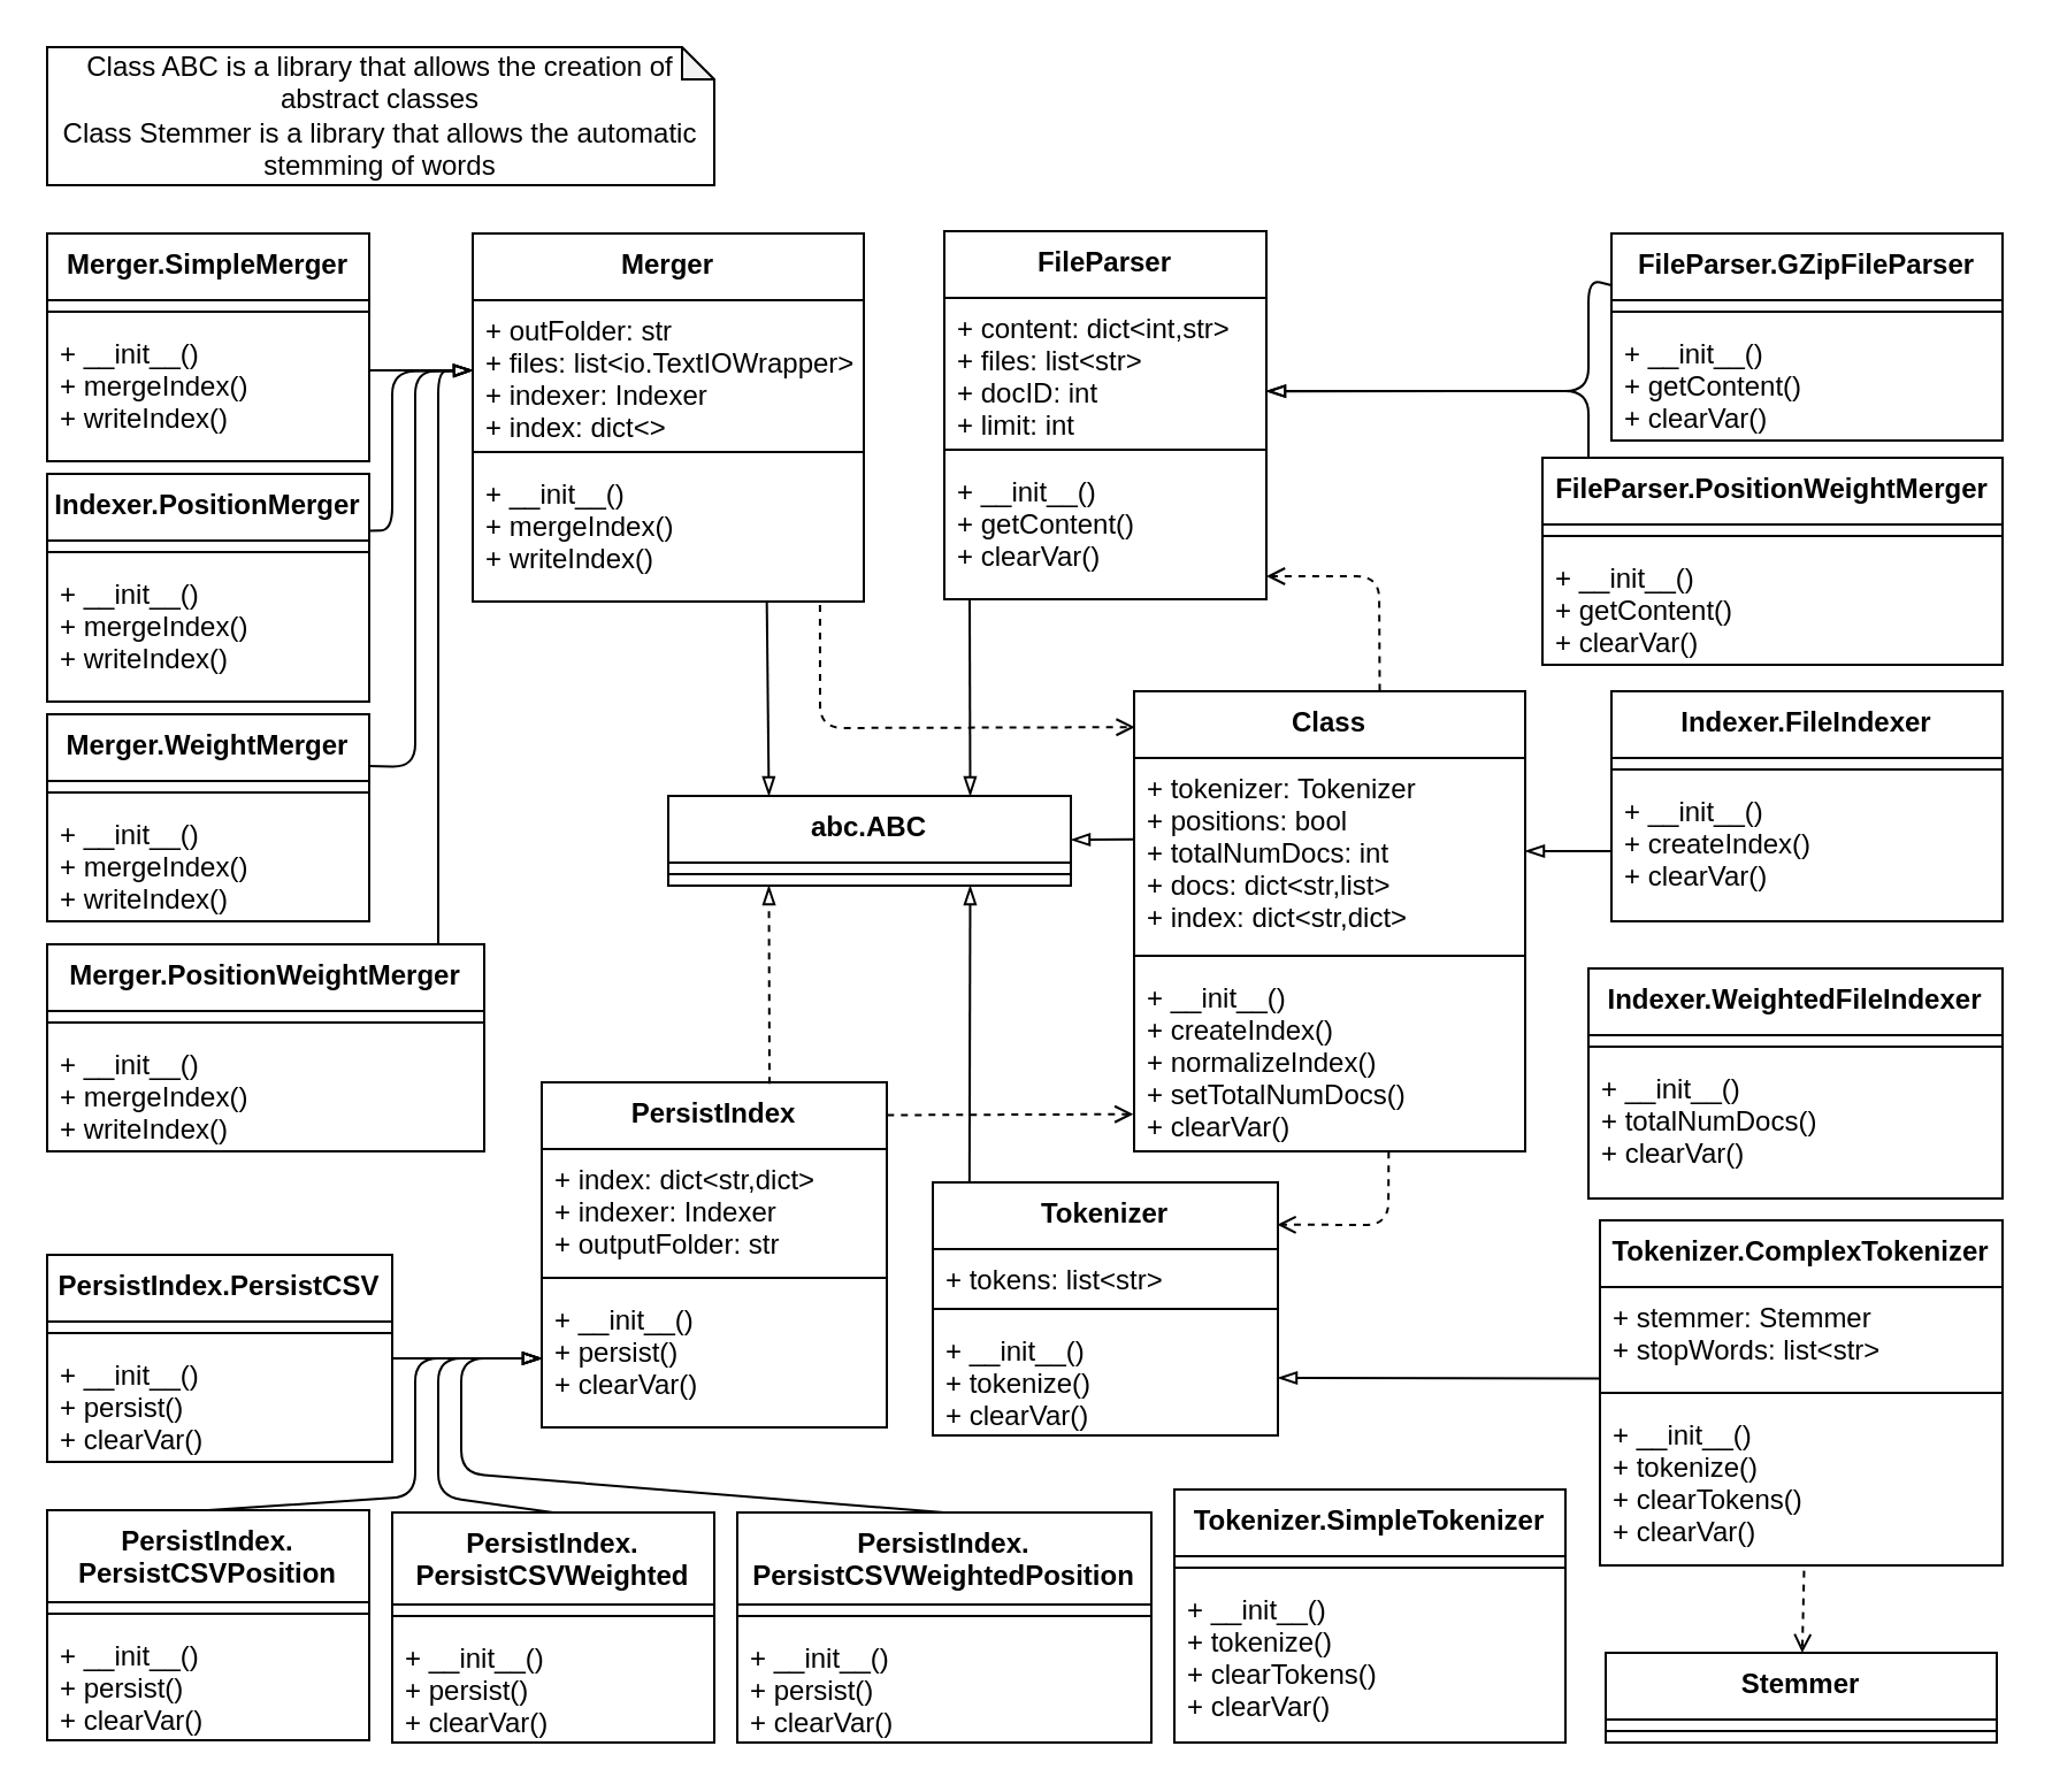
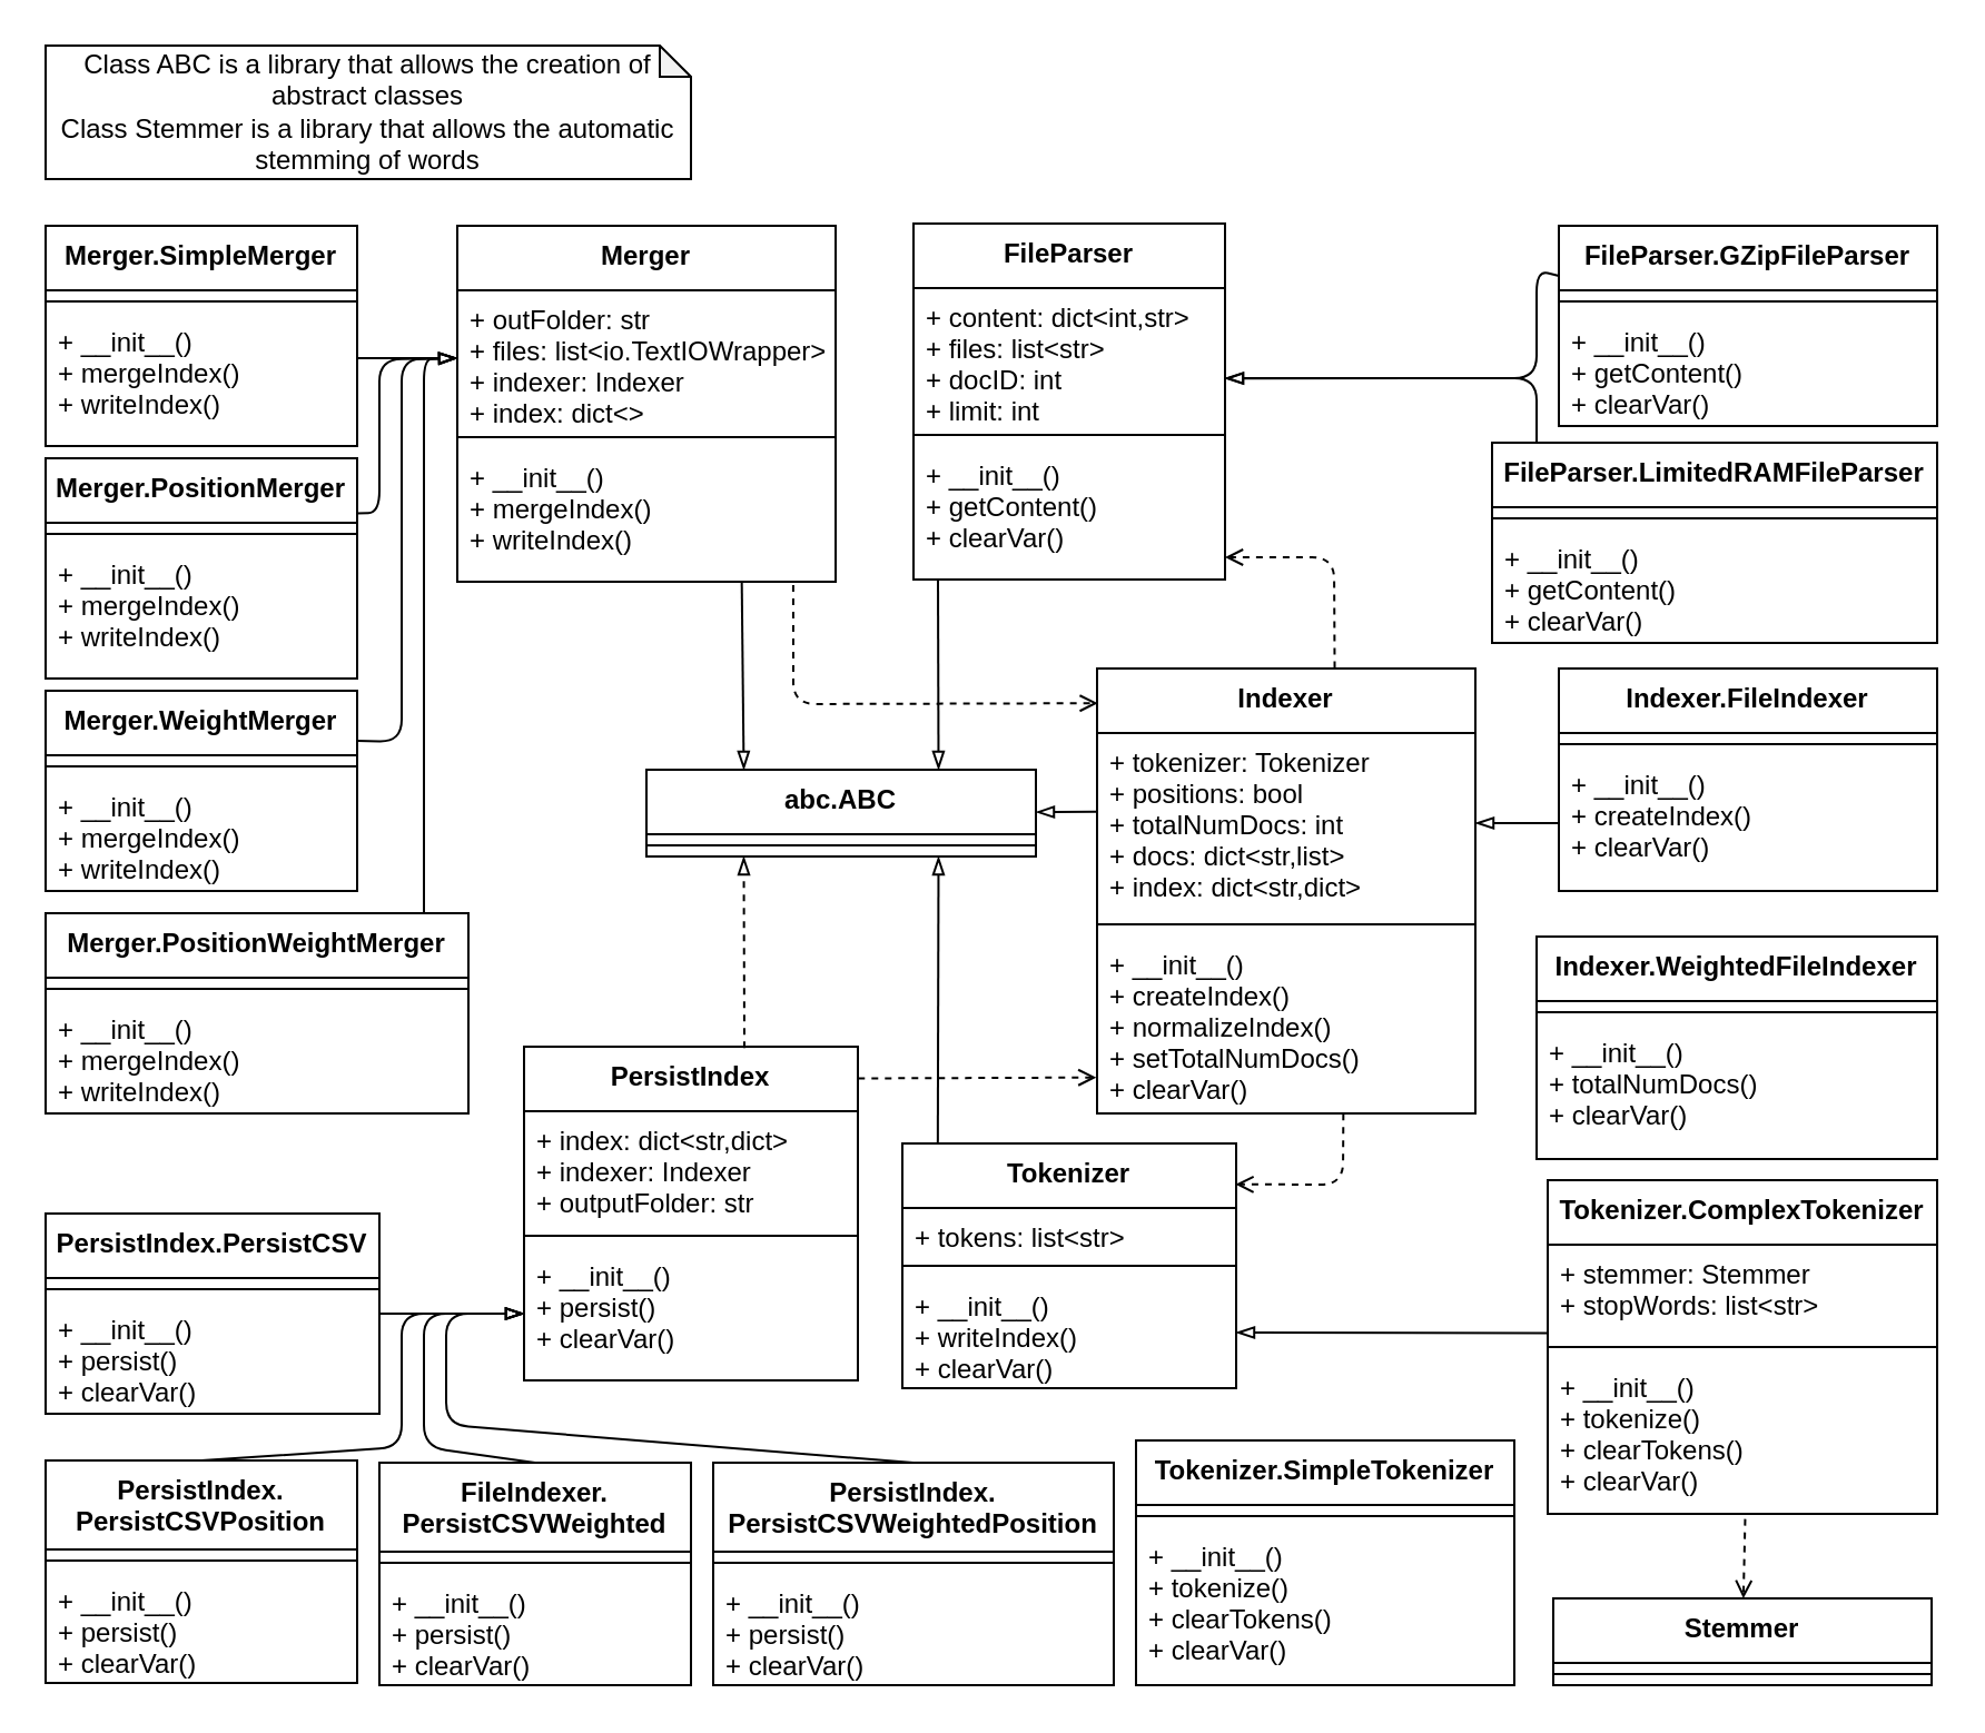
- <mxCell id="47" value="FileParser.PositionWeightMerger" style="swimlane;fontStyle=1;align=center;verticalAlign=top;childLayout=stackLayout;horizontal=1;startSize=29;horizontalStack=0;resizeParent=1;resizeParentMax=0;resizeLast=0;collapsible=1;marginBottom=0;" parent="1" vertex="1"><mxGeometry x="670" y="198.5" width="200" height="90" as="geometry" /></mxCell>
+ <mxCell id="47" value="FileParser.LimitedRAMFileParser" style="swimlane;fontStyle=1;align=center;verticalAlign=top;childLayout=stackLayout;horizontal=1;startSize=29;horizontalStack=0;resizeParent=1;resizeParentMax=0;resizeLast=0;collapsible=1;marginBottom=0;" parent="1" vertex="1"><mxGeometry x="670" y="198.5" width="200" height="90" as="geometry" /></mxCell>
- <mxCell id="59" value="Indexer.PositionMerger" style="swimlane;fontStyle=1;align=center;verticalAlign=top;childLayout=stackLayout;horizontal=1;startSize=29;horizontalStack=0;resizeParent=1;resizeParentMax=0;resizeLast=0;collapsible=1;marginBottom=0;" parent="1" vertex="1"><mxGeometry x="20" y="205.5" width="140" height="99" as="geometry" /></mxCell>
+ <mxCell id="59" value="Merger.PositionMerger" style="swimlane;fontStyle=1;align=center;verticalAlign=top;childLayout=stackLayout;horizontal=1;startSize=29;horizontalStack=0;resizeParent=1;resizeParentMax=0;resizeLast=0;collapsible=1;marginBottom=0;" parent="1" vertex="1"><mxGeometry x="20" y="205.5" width="140" height="99" as="geometry" /></mxCell>
- <mxCell id="72" value="Class" style="swimlane;fontStyle=1;align=center;verticalAlign=top;childLayout=stackLayout;horizontal=1;startSize=29;horizontalStack=0;resizeParent=1;resizeParentMax=0;resizeLast=0;collapsible=1;marginBottom=0;" parent="1" vertex="1"><mxGeometry x="492.5" y="300" width="170" height="200" as="geometry" /></mxCell>
+ <mxCell id="72" value="Indexer" style="swimlane;fontStyle=1;align=center;verticalAlign=top;childLayout=stackLayout;horizontal=1;startSize=29;horizontalStack=0;resizeParent=1;resizeParentMax=0;resizeLast=0;collapsible=1;marginBottom=0;" parent="1" vertex="1"><mxGeometry x="492.5" y="300" width="170" height="200" as="geometry" /></mxCell>
- <mxCell id="89" value="+ __init__()&#10;+ tokenize()&#10;+ clearVar()&#10;&#10;" style="text;strokeColor=none;fillColor=none;align=left;verticalAlign=top;spacingLeft=4;spacingRight=4;overflow=hidden;rotatable=0;points=[[0,0.5],[1,0.5]];portConstraint=eastwest;" vertex="1" parent="86"><mxGeometry y="60" width="150" height="50" as="geometry" /></mxCell>
+ <mxCell id="89" value="+ __init__()&#10;+ writeIndex()&#10;+ clearVar()&#10;&#10;" style="text;strokeColor=none;fillColor=none;align=left;verticalAlign=top;spacingLeft=4;spacingRight=4;overflow=hidden;rotatable=0;points=[[0,0.5],[1,0.5]];portConstraint=eastwest;" vertex="1" parent="86"><mxGeometry y="60" width="150" height="50" as="geometry" /></mxCell>
- <mxCell id="35" value="PersistIndex.&#10;PersistCSVWeighted" style="swimlane;fontStyle=1;align=center;verticalAlign=top;childLayout=stackLayout;horizontal=1;startSize=40;horizontalStack=0;resizeParent=1;resizeParentMax=0;resizeLast=0;collapsible=1;marginBottom=0;" parent="1" vertex="1"><mxGeometry x="170" y="657" width="140" height="100" as="geometry" /></mxCell>
+ <mxCell id="35" value="FileIndexer.&#10;PersistCSVWeighted" style="swimlane;fontStyle=1;align=center;verticalAlign=top;childLayout=stackLayout;horizontal=1;startSize=40;horizontalStack=0;resizeParent=1;resizeParentMax=0;resizeLast=0;collapsible=1;marginBottom=0;" parent="1" vertex="1"><mxGeometry x="170" y="657" width="140" height="100" as="geometry" /></mxCell>
